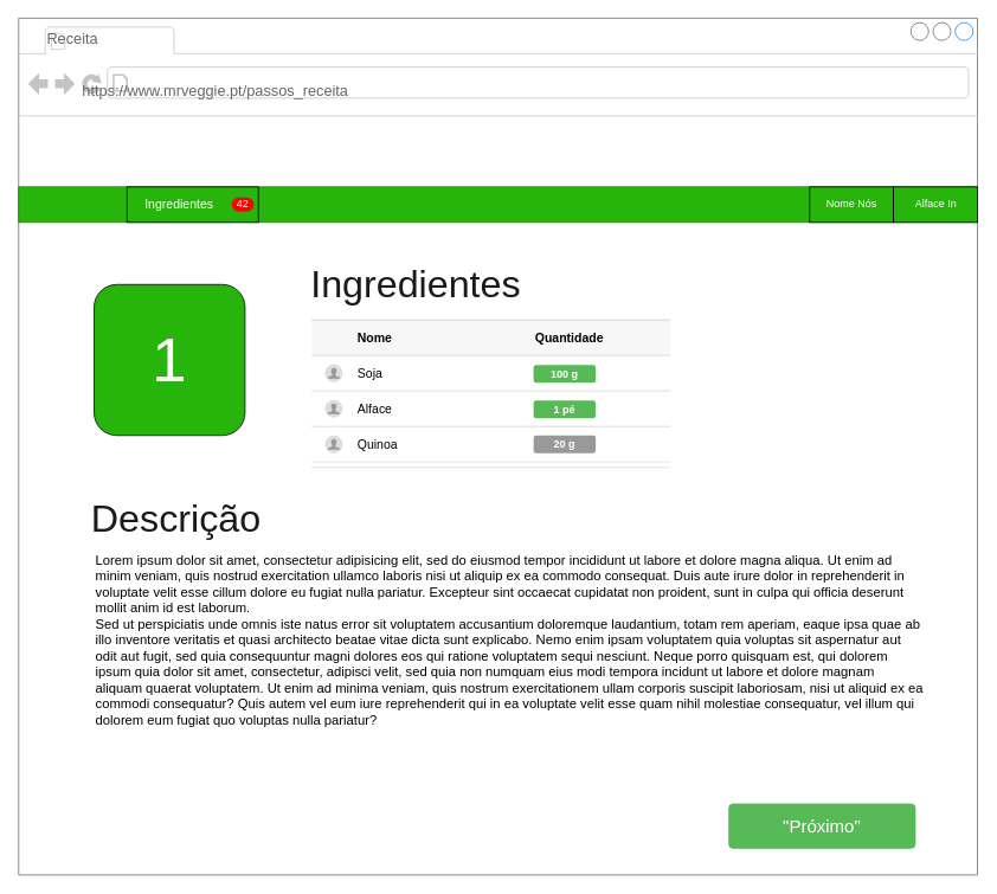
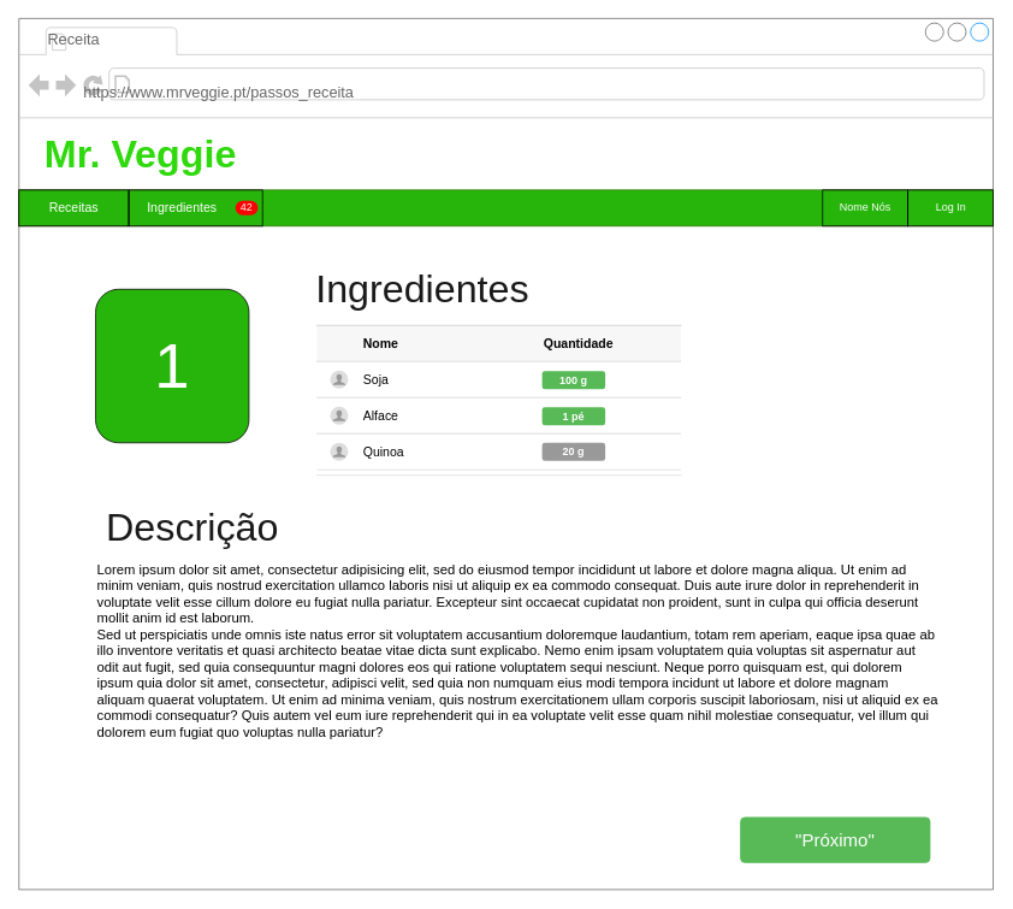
+ <mxCell id="11" value="&lt;font color=&quot;#2fd90d&quot; style=&quot;font-size: 43px&quot;&gt;Mr. Veggie&lt;/font&gt;" style="text;html=1;strokeColor=none;fillColor=none;align=center;verticalAlign=middle;whiteSpace=wrap;rounded=0;fontColor=#FFFFFF;fontSize=43;fontStyle=1" parent="2" vertex="1"><mxGeometry y="110" width="270" height="80" as="geometry" /></mxCell>
+ <mxCell id="6" value="&lt;font color=&quot;#ffffff&quot;&gt;Receitas&lt;/font&gt;" style="html=1;shadow=0;dashed=0;fillColor=none;strokeColor=#000000;shape=mxgraph.bootstrap.rect;fontColor=#999999;fontSize=14;whiteSpace=wrap;" parent="5" vertex="1"><mxGeometry width="121.5" height="40" as="geometry" /></mxCell>
- <mxCell id="10" value="Alface In" style="html=1;shadow=0;dashed=0;fillColor=none;strokeColor=#000000;shape=mxgraph.bootstrap.rect;fontColor=#FFFFFF;whiteSpace=wrap;" parent="5" vertex="1"><mxGeometry x="985.5" width="94.5" height="40" as="geometry" /></mxCell>
+ <mxCell id="10" value="Log In" style="html=1;shadow=0;dashed=0;fillColor=none;strokeColor=#000000;shape=mxgraph.bootstrap.rect;fontColor=#FFFFFF;whiteSpace=wrap;" parent="5" vertex="1"><mxGeometry x="985.5" width="94.5" height="40" as="geometry" /></mxCell>
- <mxCell id="14" value="&lt;font color=&quot;#1a1a1a&quot;&gt;Descrição&lt;/font&gt;" style="text;html=1;strokeColor=none;fillColor=none;align=center;verticalAlign=middle;whiteSpace=wrap;rounded=0;fontSize=43;fontColor=#FFFFFF;" parent="2" vertex="1"><mxGeometry x="85" y="534" width="185" height="60" as="geometry" /></mxCell>
+ <mxCell id="14" value="&lt;font color=&quot;#1a1a1a&quot;&gt;Descrição&lt;/font&gt;" style="text;html=1;strokeColor=none;fillColor=none;align=center;verticalAlign=middle;whiteSpace=wrap;rounded=0;fontSize=43;fontColor=#FFFFFF;" parent="2" vertex="1"><mxGeometry x="100" y="534" width="185" height="60" as="geometry" /></mxCell>
